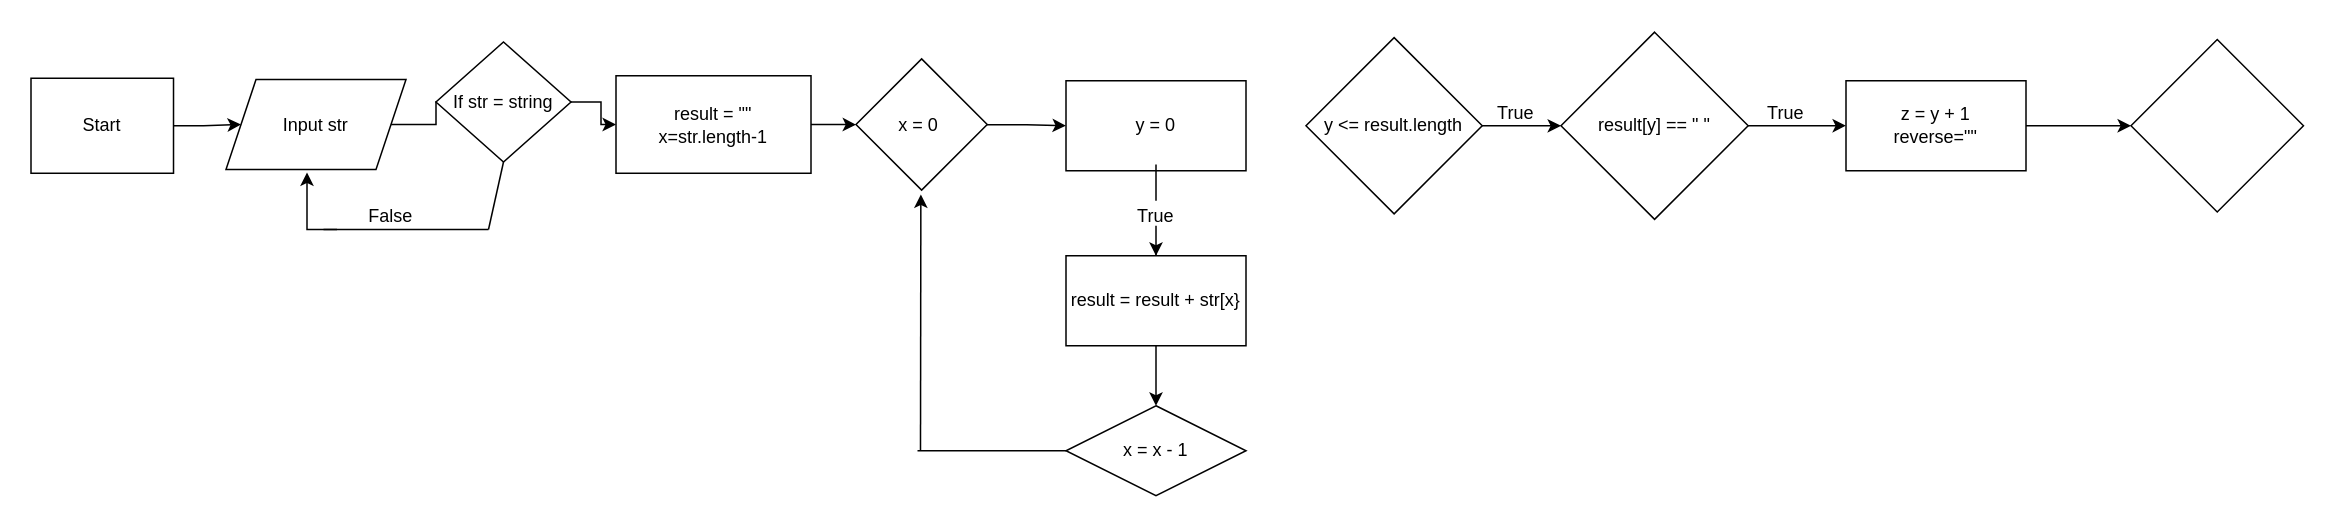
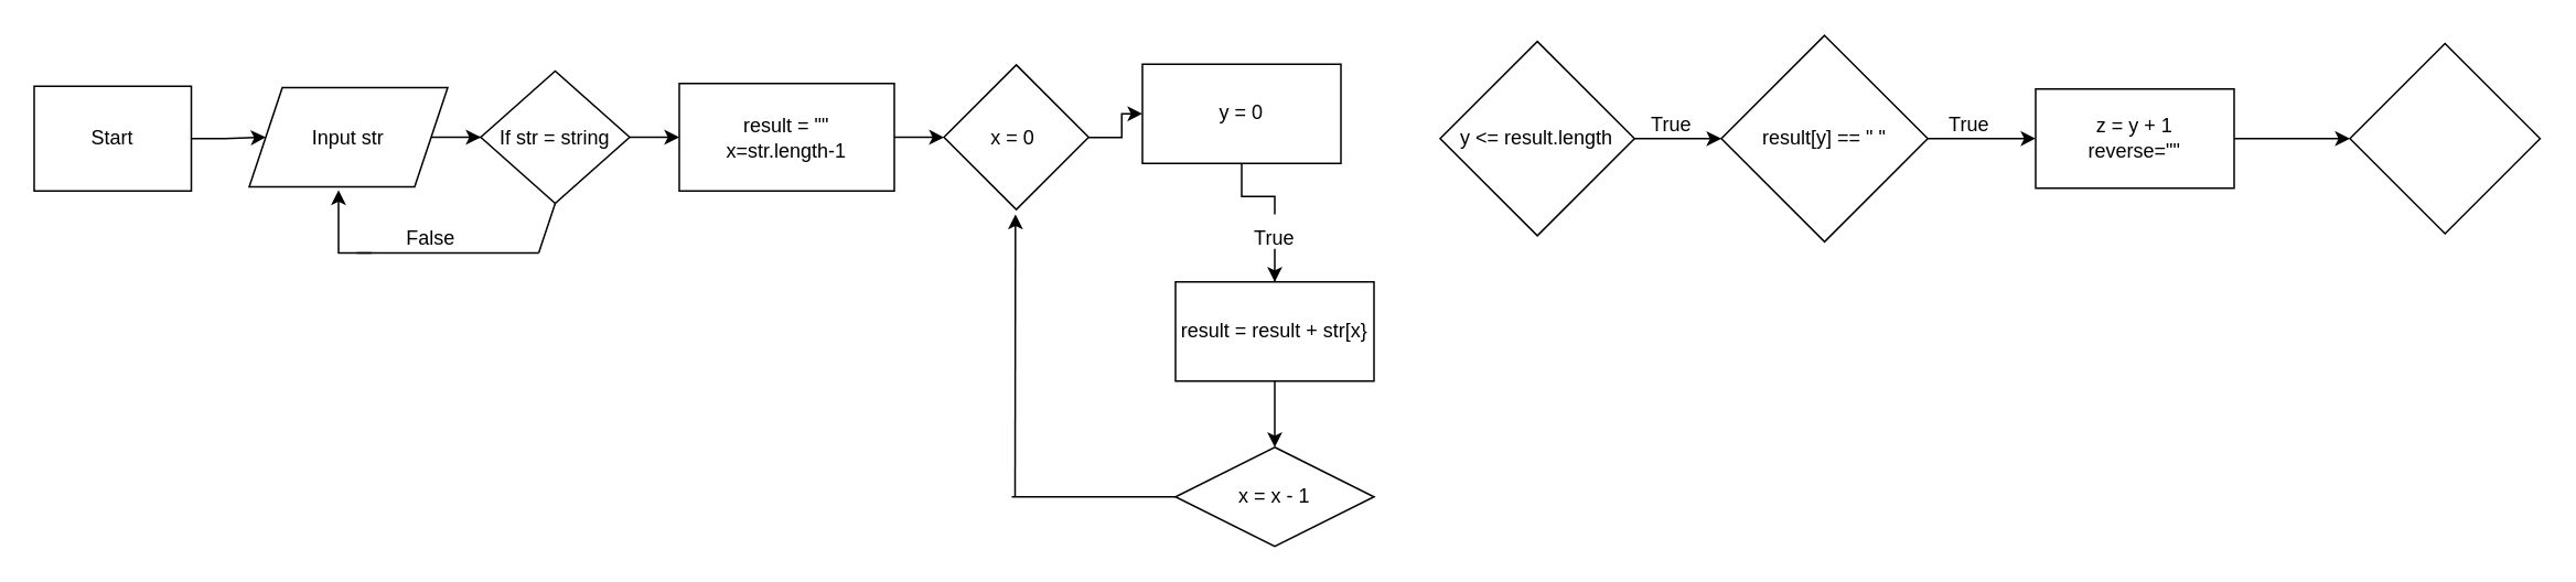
- <mxCell id="7" value="If str = string" style="rhombus;whiteSpace=wrap;html=1;" parent="1" vertex="1"><mxGeometry x="290" y="27.51" width="90" height="80" as="geometry" /></mxCell>
+ <mxCell id="7" value="If str = string" style="rhombus;whiteSpace=wrap;html=1;" parent="1" vertex="1"><mxGeometry x="290" y="42.51" width="90" height="80" as="geometry" /></mxCell>
- <mxCell id="17" value="y = 0" style="whiteSpace=wrap;html=1;" parent="1" vertex="1"><mxGeometry x="710" y="53.34" width="120" height="60" as="geometry" /></mxCell>
+ <mxCell id="17" value="y = 0" style="whiteSpace=wrap;html=1;" parent="1" vertex="1"><mxGeometry x="690" y="38.34" width="120" height="60" as="geometry" /></mxCell>
